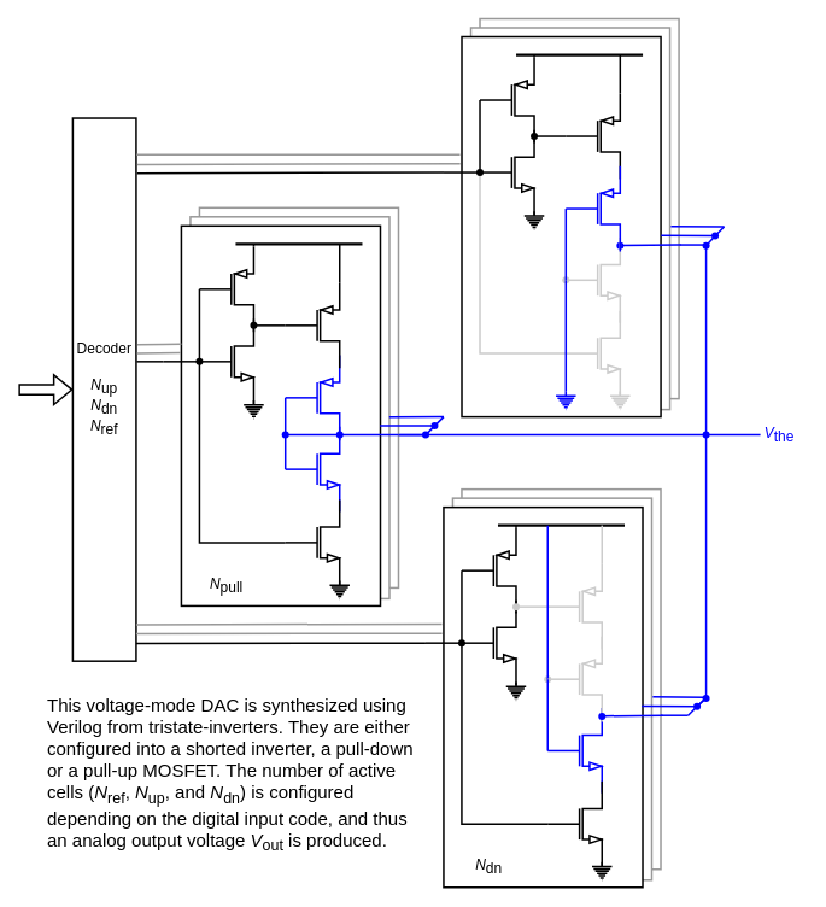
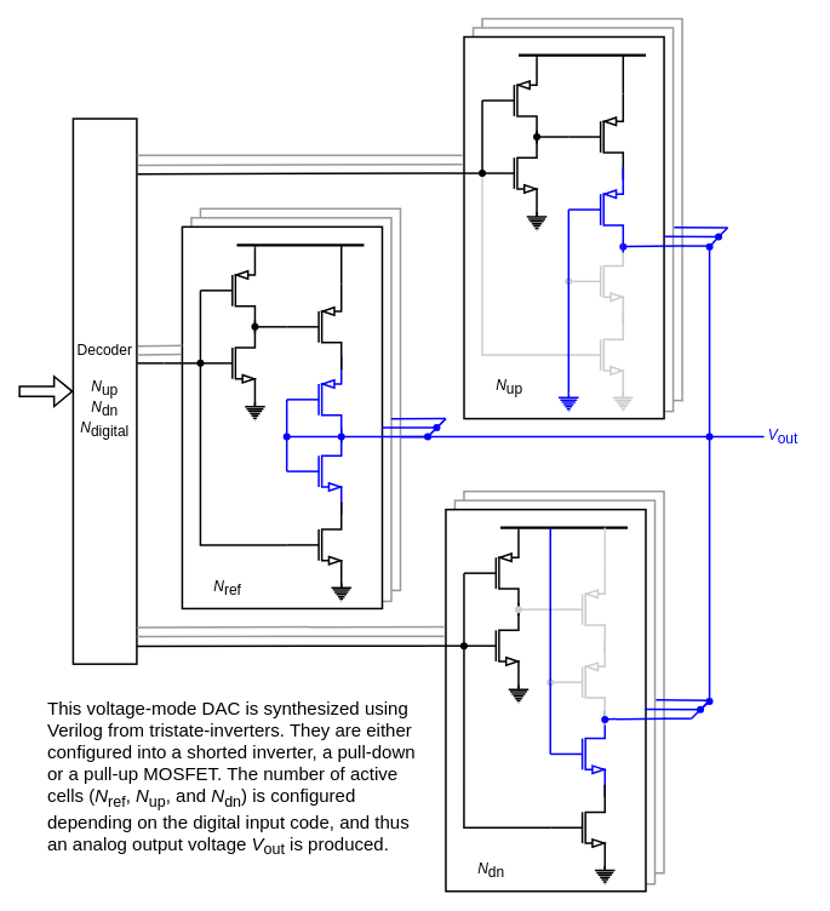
+ <mxCell id="67" value="&lt;font style=&quot;font-size: 16px;&quot;&gt;&lt;i style=&quot;font-size: 16px;&quot;&gt;N&lt;/i&gt;&lt;sub style=&quot;font-size: 16px;&quot;&gt;up&lt;/sub&gt;&lt;/font&gt;" style="text;html=1;strokeColor=none;fillColor=none;align=center;verticalAlign=middle;whiteSpace=wrap;rounded=0;fontSize=16;strokeWidth=2;" parent="1" vertex="1"><mxGeometry x="530" y="410" width="60" height="30" as="geometry" /></mxCell>
- <mxCell id="2" value="&lt;font style=&quot;font-size: 16px;&quot;&gt;Decoder&lt;br style=&quot;font-size: 16px;&quot;&gt;&lt;br style=&quot;font-size: 16px;&quot;&gt;&lt;i style=&quot;font-size: 16px;&quot;&gt;N&lt;/i&gt;&lt;sub style=&quot;font-size: 16px;&quot;&gt;up&lt;/sub&gt;&lt;br style=&quot;font-size: 16px;&quot;&gt;&lt;i style=&quot;font-size: 16px;&quot;&gt;N&lt;/i&gt;&lt;sub style=&quot;font-size: 16px;&quot;&gt;dn&lt;/sub&gt;&lt;br style=&quot;font-size: 16px;&quot;&gt;&lt;i style=&quot;font-size: 16px;&quot;&gt;N&lt;/i&gt;&lt;sub style=&quot;font-size: 16px;&quot;&gt;ref&lt;/sub&gt;&lt;br style=&quot;font-size: 16px;&quot;&gt;&lt;/font&gt;" style="rounded=0;whiteSpace=wrap;html=1;fillColor=default;strokeWidth=2;fontSize=16;" parent="1" vertex="1"><mxGeometry x="80" y="130" width="70" height="600" as="geometry" /></mxCell>
+ <mxCell id="2" value="&lt;font style=&quot;font-size: 16px;&quot;&gt;Decoder&lt;br style=&quot;font-size: 16px;&quot;&gt;&lt;br style=&quot;font-size: 16px;&quot;&gt;&lt;i style=&quot;font-size: 16px;&quot;&gt;N&lt;/i&gt;&lt;sub style=&quot;font-size: 16px;&quot;&gt;up&lt;/sub&gt;&lt;br style=&quot;font-size: 16px;&quot;&gt;&lt;i style=&quot;font-size: 16px;&quot;&gt;N&lt;/i&gt;&lt;sub style=&quot;font-size: 16px;&quot;&gt;dn&lt;/sub&gt;&lt;br style=&quot;font-size: 16px;&quot;&gt;&lt;i style=&quot;font-size: 16px;&quot;&gt;N&lt;/i&gt;&lt;sub style=&quot;font-size: 16px;&quot;&gt;digital&lt;/sub&gt;&lt;br style=&quot;font-size: 16px;&quot;&gt;&lt;/font&gt;" style="rounded=0;whiteSpace=wrap;html=1;fillColor=default;strokeWidth=2;fontSize=16;" parent="1" vertex="1"><mxGeometry x="80" y="130" width="70" height="600" as="geometry" /></mxCell>
- <mxCell id="4" value="&lt;font style=&quot;font-size: 16px;&quot;&gt;&lt;i style=&quot;font-size: 16px;&quot;&gt;V&lt;/i&gt;&lt;sub style=&quot;font-size: 16px;&quot;&gt;the&lt;/sub&gt;&lt;/font&gt;" style="text;html=1;strokeColor=none;fillColor=none;align=center;verticalAlign=middle;whiteSpace=wrap;rounded=0;fontSize=16;strokeWidth=2;fontColor=#0000FF;" parent="1" vertex="1"><mxGeometry x="831" y="465" width="60" height="30" as="geometry" /></mxCell>
+ <mxCell id="4" value="&lt;font style=&quot;font-size: 16px;&quot;&gt;&lt;i style=&quot;font-size: 16px;&quot;&gt;V&lt;/i&gt;&lt;sub style=&quot;font-size: 16px;&quot;&gt;out&lt;/sub&gt;&lt;/font&gt;" style="text;html=1;strokeColor=none;fillColor=none;align=center;verticalAlign=middle;whiteSpace=wrap;rounded=0;fontSize=16;strokeWidth=2;fontColor=#0000FF;" parent="1" vertex="1"><mxGeometry x="831" y="465" width="60" height="30" as="geometry" /></mxCell>
- <mxCell id="37" value="&lt;font style=&quot;font-size: 16px;&quot;&gt;&lt;span style=&quot;font-style: italic; font-size: 16px;&quot;&gt;N&lt;/span&gt;&lt;span style=&quot;font-size: 16px;&quot;&gt;&lt;sub style=&quot;font-size: 16px;&quot;&gt;pull&lt;/sub&gt;&lt;/span&gt;&lt;/font&gt;" style="text;html=1;strokeColor=none;fillColor=none;align=center;verticalAlign=middle;whiteSpace=wrap;rounded=0;fontSize=16;strokeWidth=2;" parent="1" vertex="1"><mxGeometry x="220" y="631" width="60" height="30" as="geometry" /></mxCell>
+ <mxCell id="37" value="&lt;font style=&quot;font-size: 16px;&quot;&gt;&lt;span style=&quot;font-style: italic; font-size: 16px;&quot;&gt;N&lt;/span&gt;&lt;span style=&quot;font-size: 16px;&quot;&gt;&lt;sub style=&quot;font-size: 16px;&quot;&gt;ref&lt;/sub&gt;&lt;/span&gt;&lt;/font&gt;" style="text;html=1;strokeColor=none;fillColor=none;align=center;verticalAlign=middle;whiteSpace=wrap;rounded=0;fontSize=16;strokeWidth=2;" parent="1" vertex="1"><mxGeometry x="220" y="631" width="60" height="30" as="geometry" /></mxCell>
